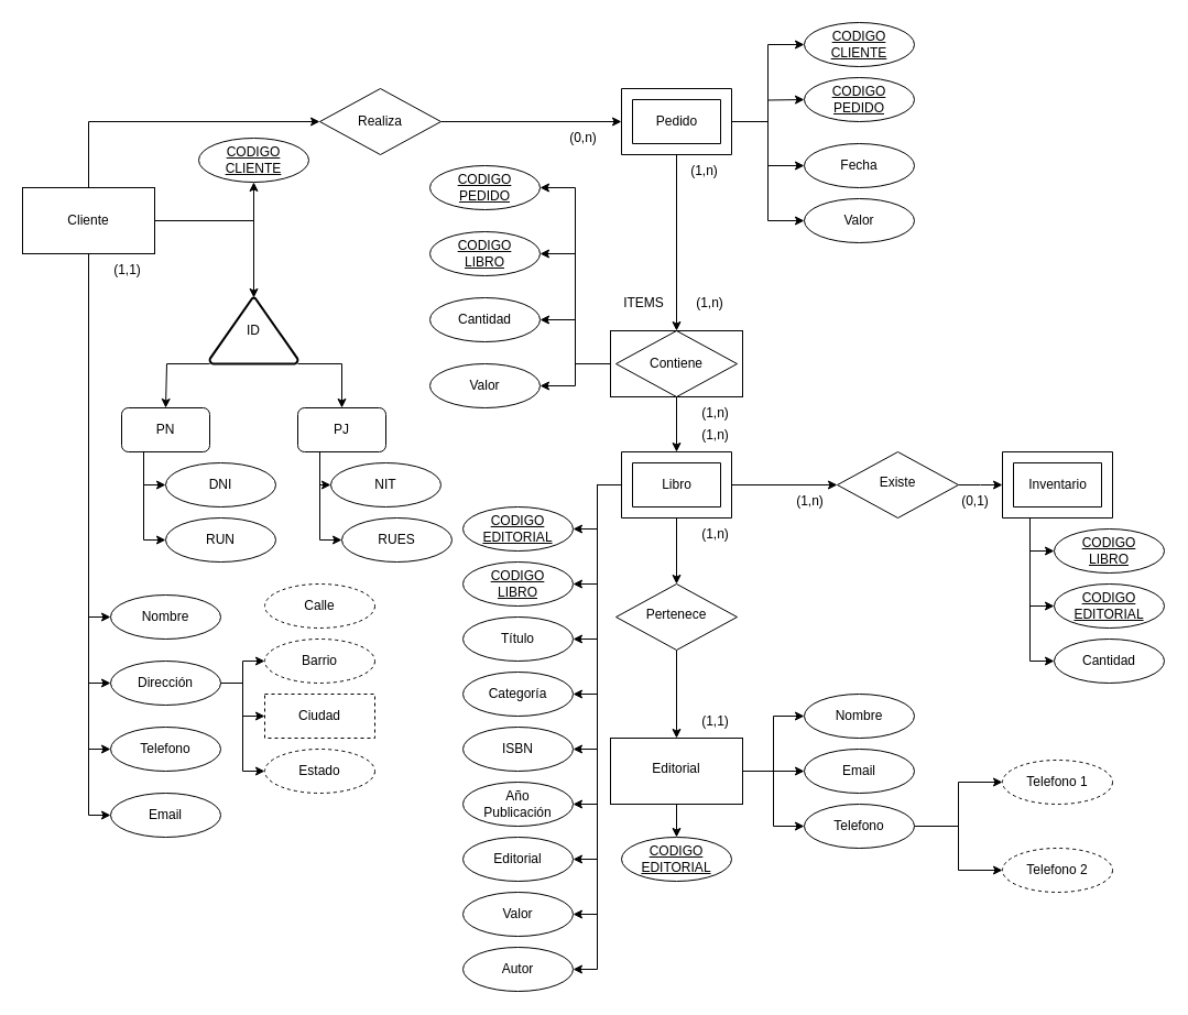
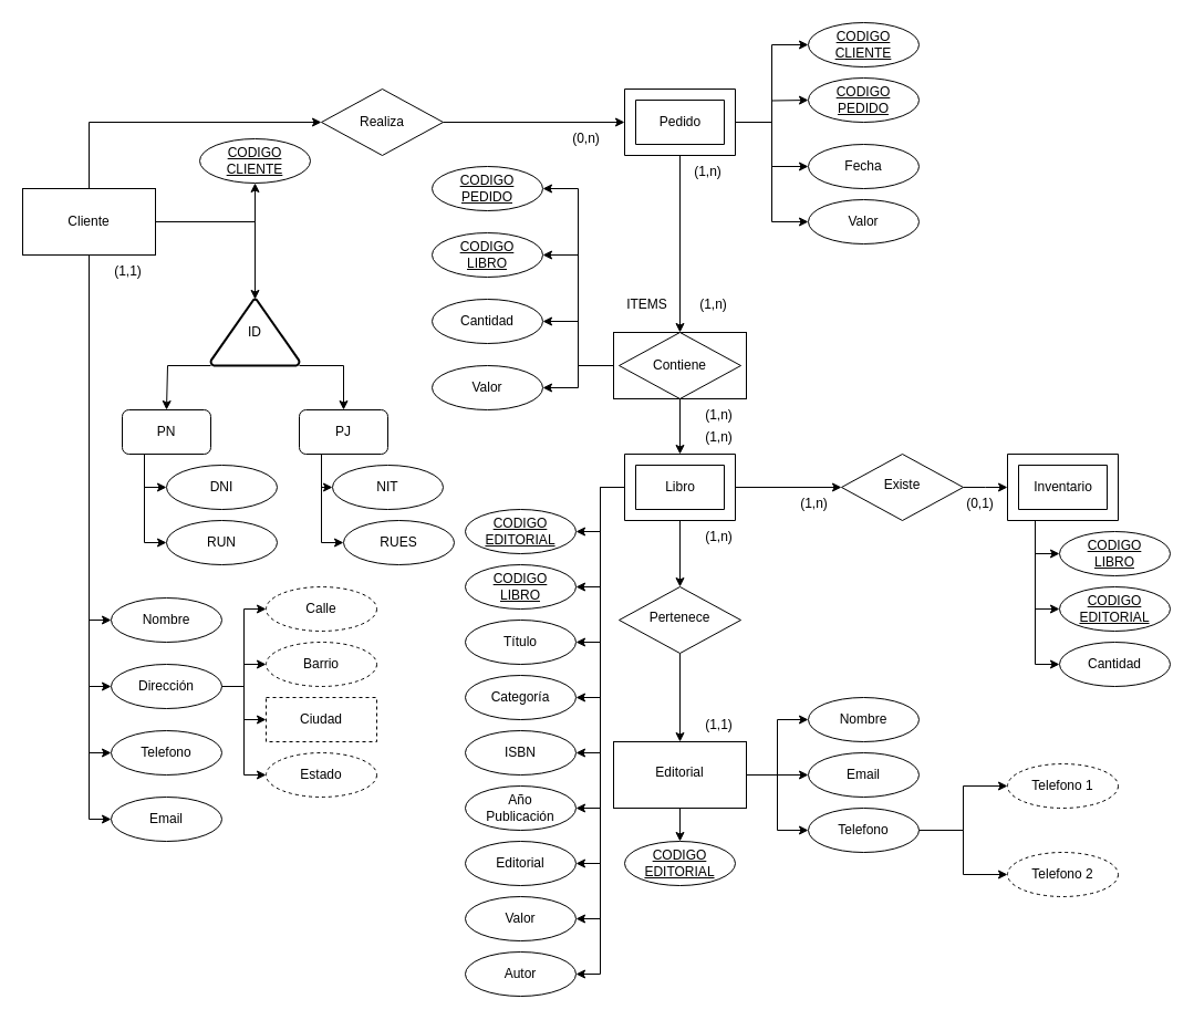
+ <mxCell id="94" style="edgeStyle=orthogonalEdgeStyle;rounded=0;orthogonalLoop=1;jettySize=auto;html=1;exitX=1;exitY=0.5;exitDx=0;exitDy=0;entryX=0;entryY=0.5;entryDx=0;entryDy=0;" edge="1" parent="1" source="98" target="99"><mxGeometry relative="1" as="geometry" /></mxCell>
